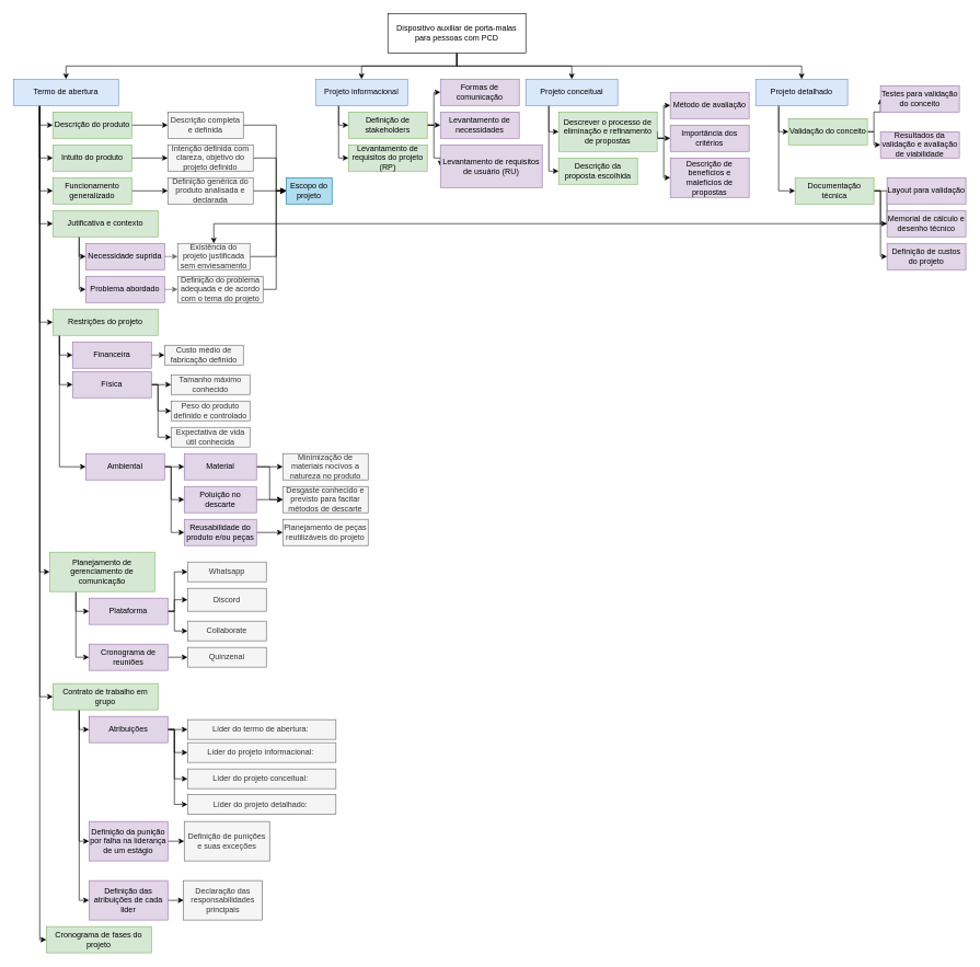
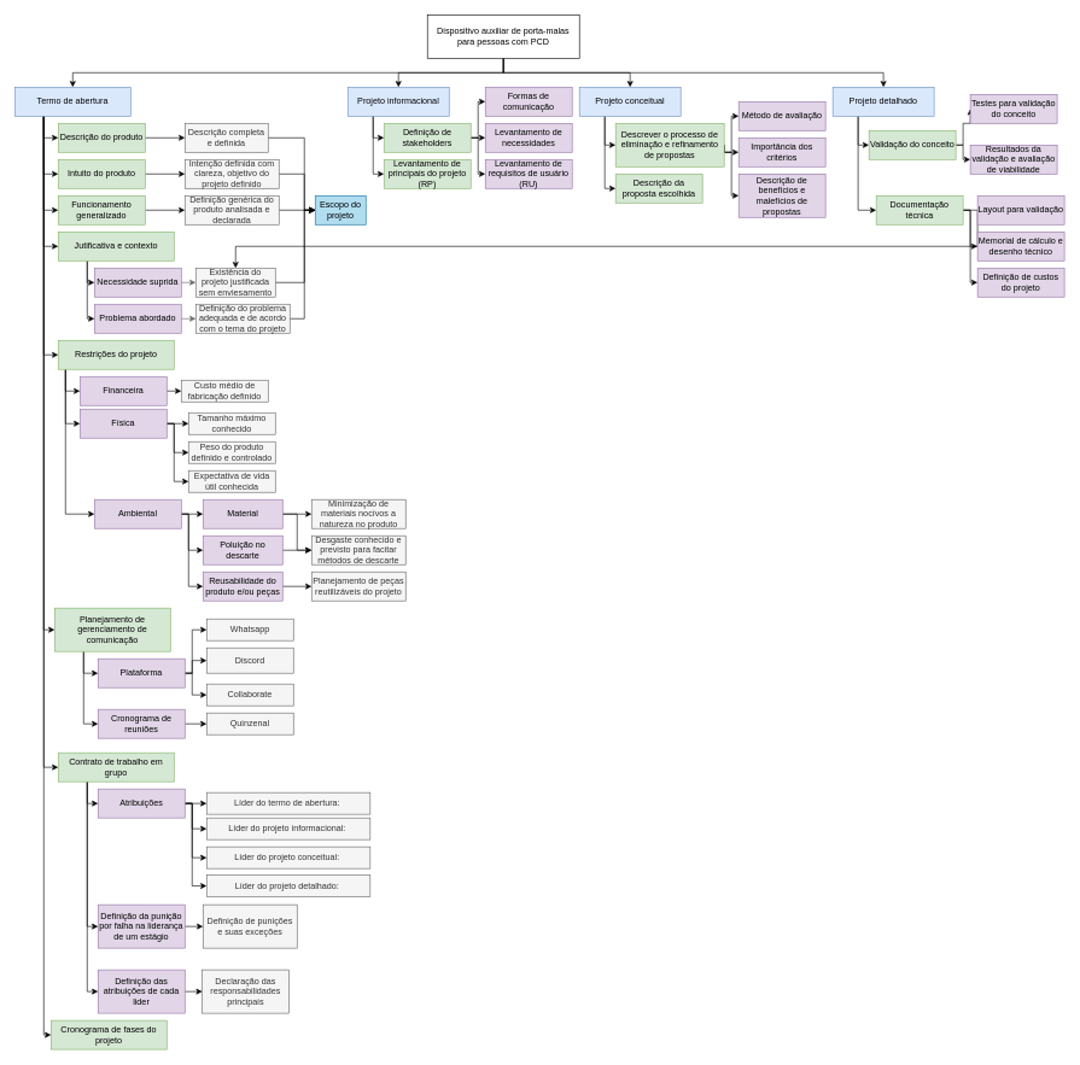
- <mxCell id="82" value="Levantamento de requisitos do projeto (RP)" style="whiteSpace=wrap;html=1;fillColor=#d5e8d4;strokeColor=#82b366;" parent="1" vertex="1"><mxGeometry x="530" y="220" width="120" height="40" as="geometry" /></mxCell>
+ <mxCell id="82" value="Levantamento de principais do projeto (RP)" style="whiteSpace=wrap;html=1;fillColor=#d5e8d4;strokeColor=#82b366;" parent="1" vertex="1"><mxGeometry x="530" y="220" width="120" height="40" as="geometry" /></mxCell>
- <mxCell id="81" value="Levantamento de requisitos de usuário (RU)" style="whiteSpace=wrap;html=1;fillColor=#e1d5e7;strokeColor=#9673a6;" parent="1" vertex="1"><mxGeometry x="670" y="220" width="155" height="65" as="geometry" /></mxCell>
+ <mxCell id="81" value="Levantamento de requisitos de usuário (RU)" style="whiteSpace=wrap;html=1;fillColor=#e1d5e7;strokeColor=#9673a6;" parent="1" vertex="1"><mxGeometry x="670" y="220" width="120" height="40" as="geometry" /></mxCell>
